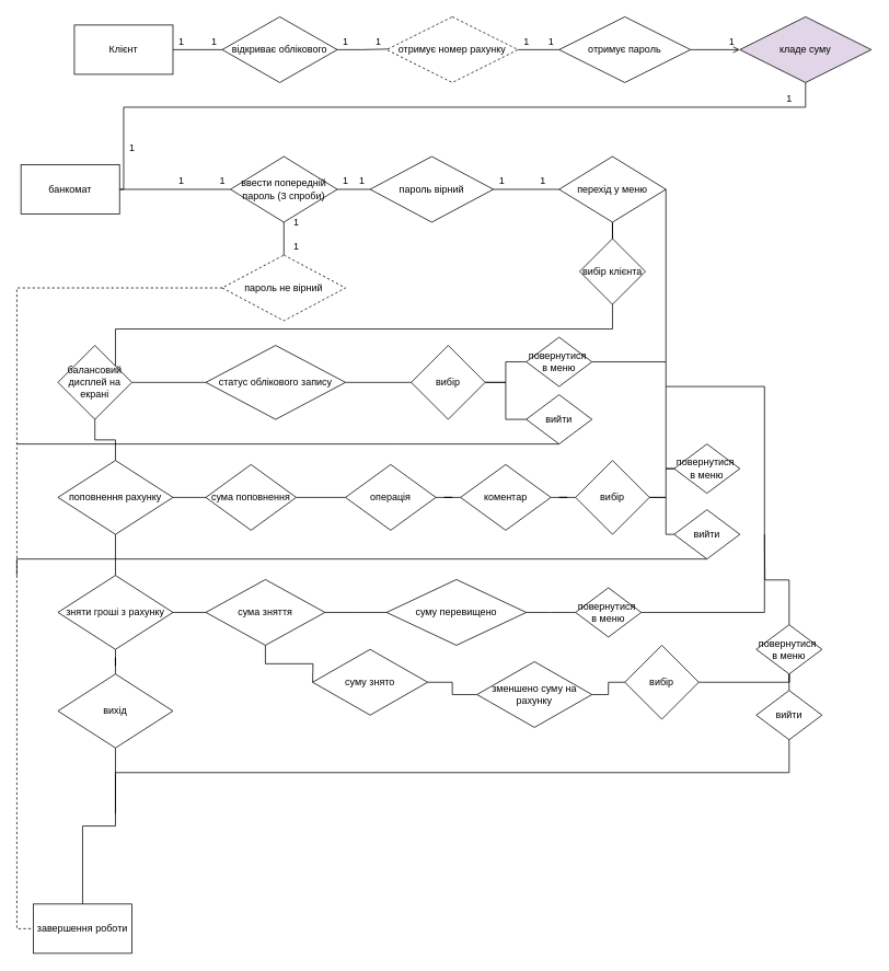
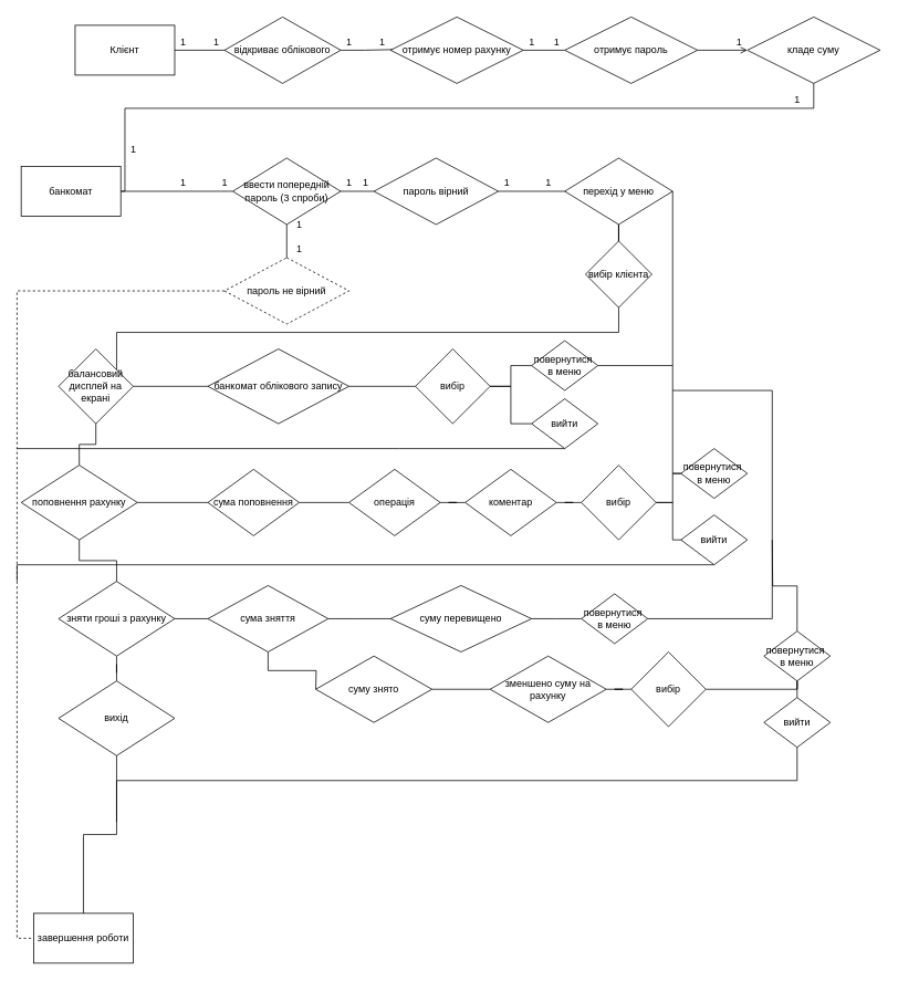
- <mxCell id="9" value="отримує номер рахунку" style="rhombus;whiteSpace=wrap;html=1;dashed=1;" parent="1" vertex="1"><mxGeometry x="470" y="20" width="160" height="80" as="geometry" /></mxCell>
+ <mxCell id="9" value="отримує номер рахунку" style="rhombus;whiteSpace=wrap;html=1;" parent="1" vertex="1"><mxGeometry x="470" y="20" width="160" height="80" as="geometry" /></mxCell>
- <mxCell id="15" value="кладе суму" style="rhombus;whiteSpace=wrap;html=1;fillColor=#e1d5e7;" parent="1" vertex="1"><mxGeometry x="900" y="20" width="160" height="80" as="geometry" /></mxCell>
+ <mxCell id="15" value="кладе суму" style="rhombus;whiteSpace=wrap;html=1;" parent="1" vertex="1"><mxGeometry x="900" y="20" width="160" height="80" as="geometry" /></mxCell>
- <mxCell id="52" value="статус облікового запису" style="rhombus;whiteSpace=wrap;html=1;" parent="1" vertex="1"><mxGeometry x="250" y="420" width="170" height="90" as="geometry" /></mxCell>
+ <mxCell id="52" value="банкомат облікового запису" style="rhombus;whiteSpace=wrap;html=1;" parent="1" vertex="1"><mxGeometry x="250" y="420" width="170" height="90" as="geometry" /></mxCell>
- <mxCell id="46" value="поповнення рахунку" style="rhombus;whiteSpace=wrap;html=1;" parent="1" vertex="1"><mxGeometry x="70" y="560" width="140" height="90" as="geometry" /></mxCell>
+ <mxCell id="46" value="поповнення рахунку" style="rhombus;whiteSpace=wrap;html=1;" parent="1" vertex="1"><mxGeometry x="25" y="560" width="140" height="90" as="geometry" /></mxCell>
- <mxCell id="86" value="зменшено суму на рахунку" style="rhombus;whiteSpace=wrap;html=1;" parent="1" vertex="1"><mxGeometry x="580" y="805" width="140" height="80" as="geometry" /></mxCell>
+ <mxCell id="86" value="зменшено суму на рахунку" style="rhombus;whiteSpace=wrap;html=1;" parent="1" vertex="1"><mxGeometry x="590" y="790" width="140" height="80" as="geometry" /></mxCell>
